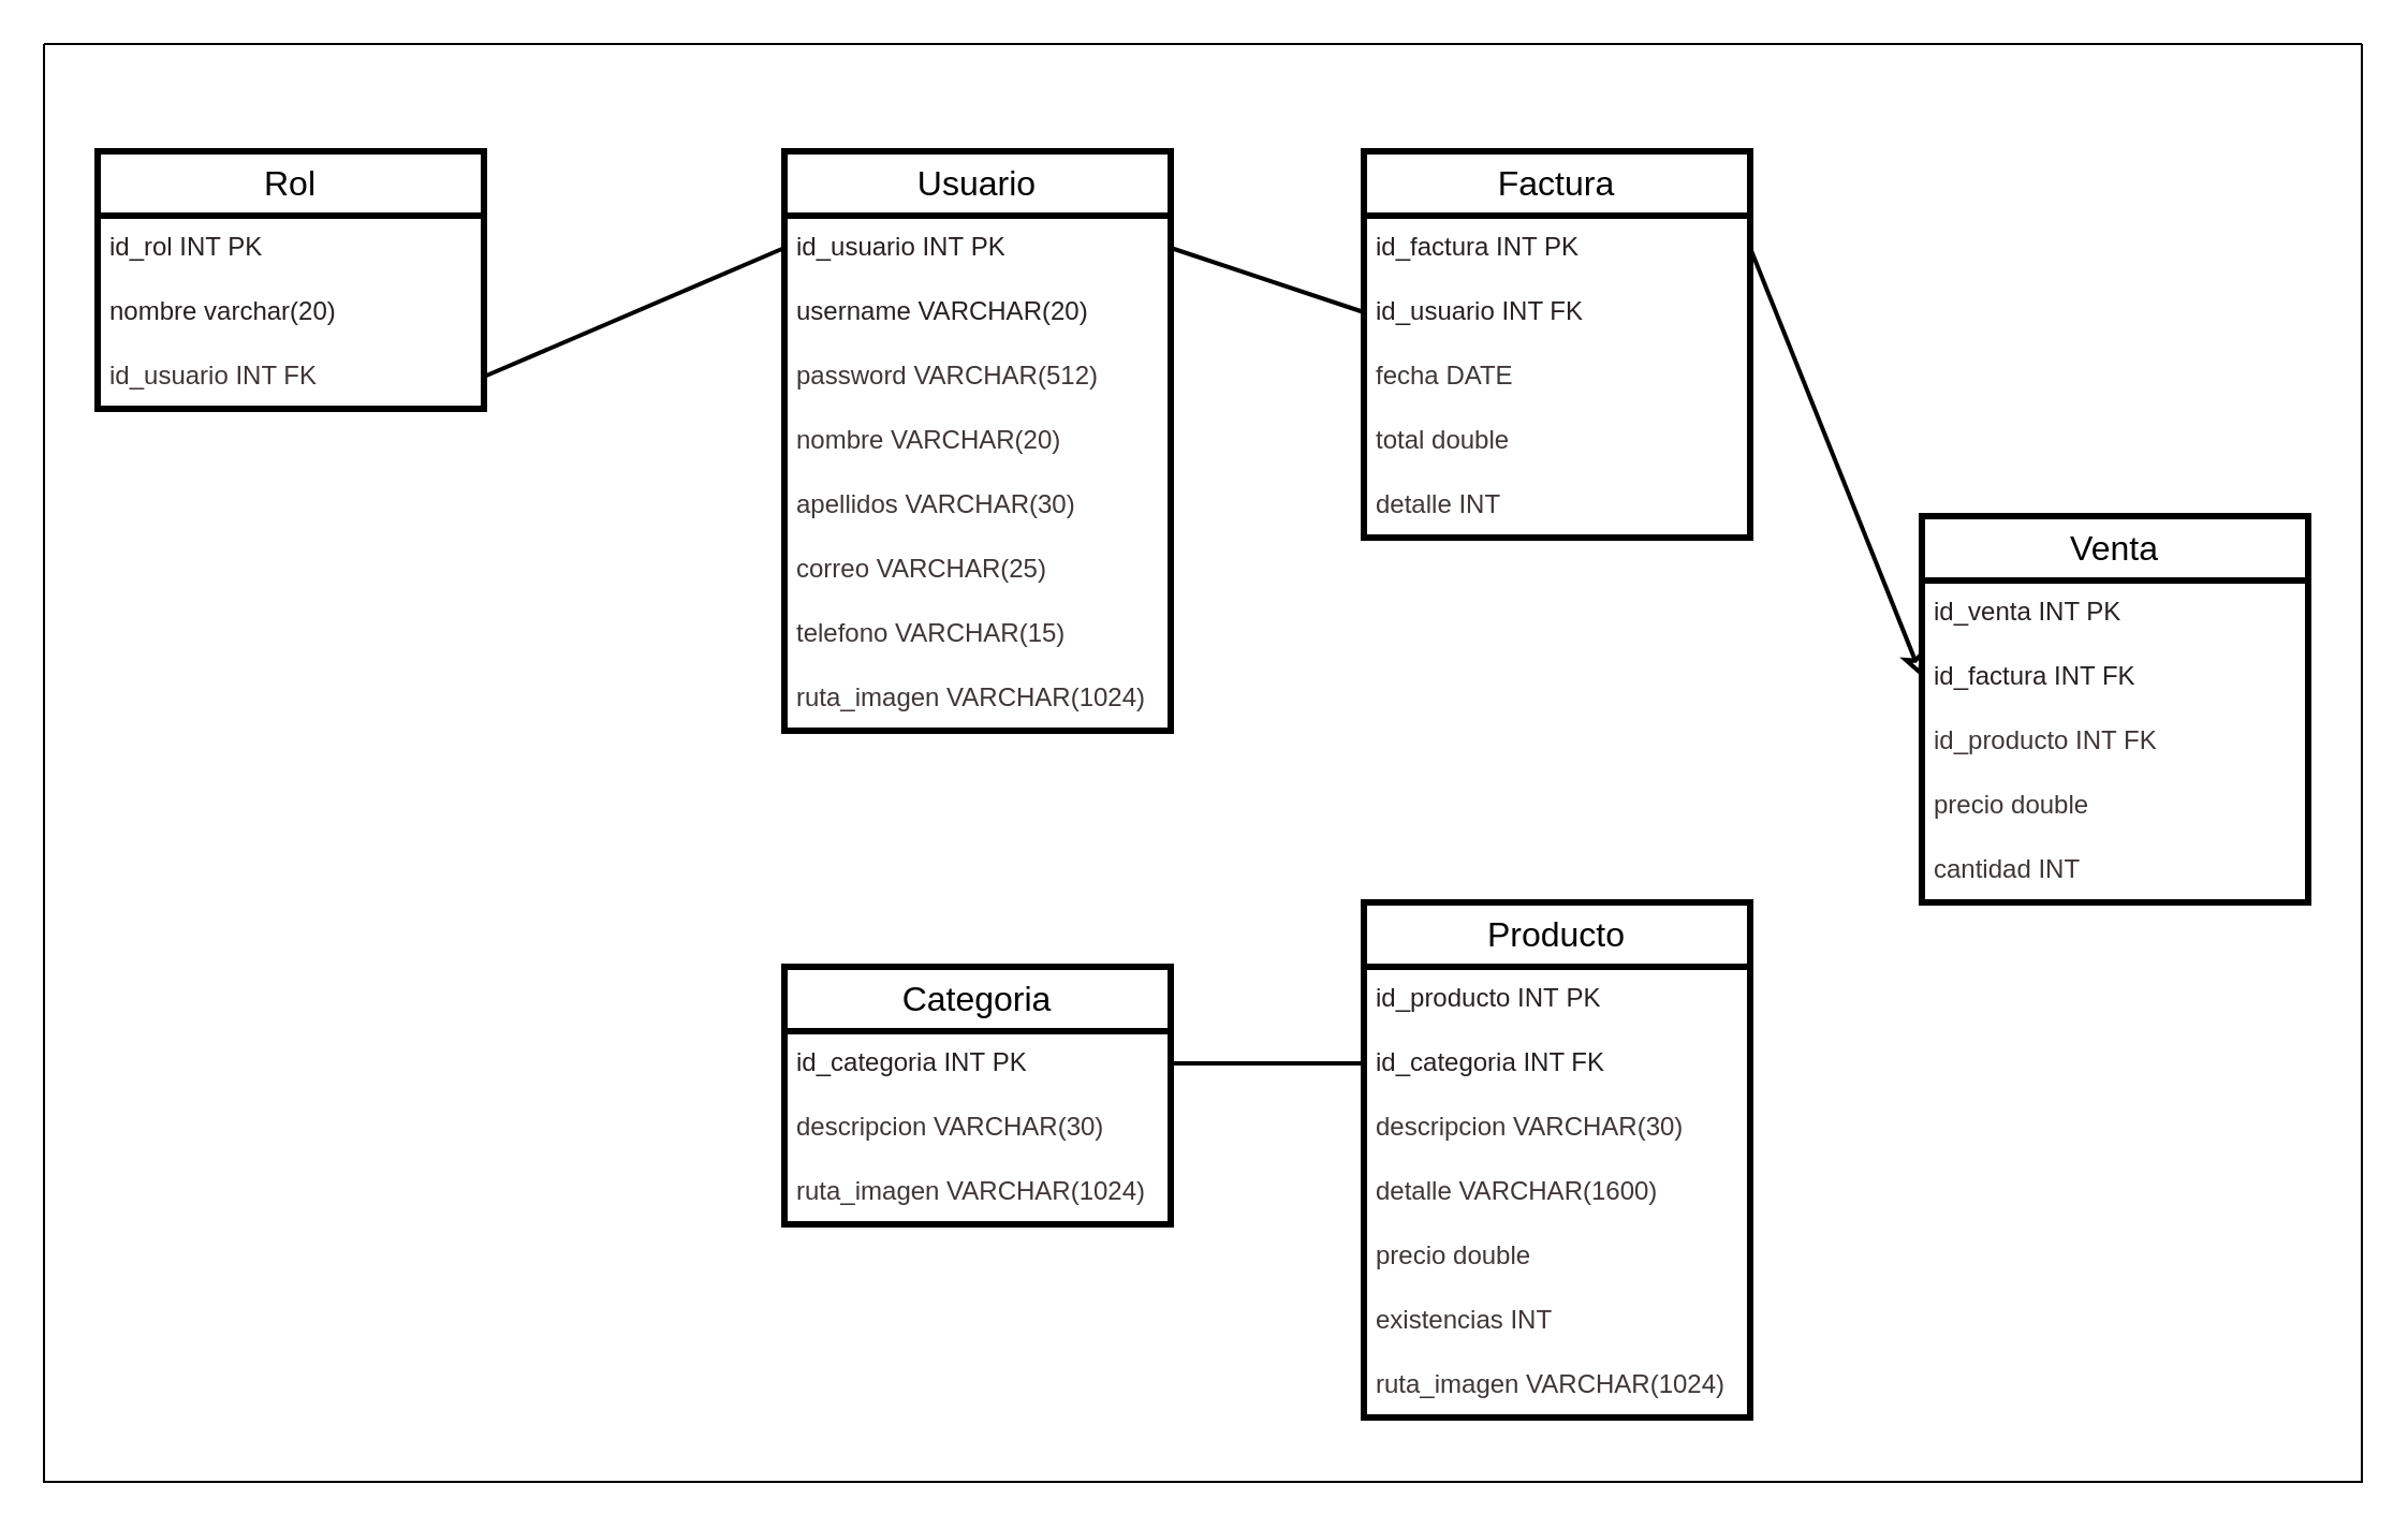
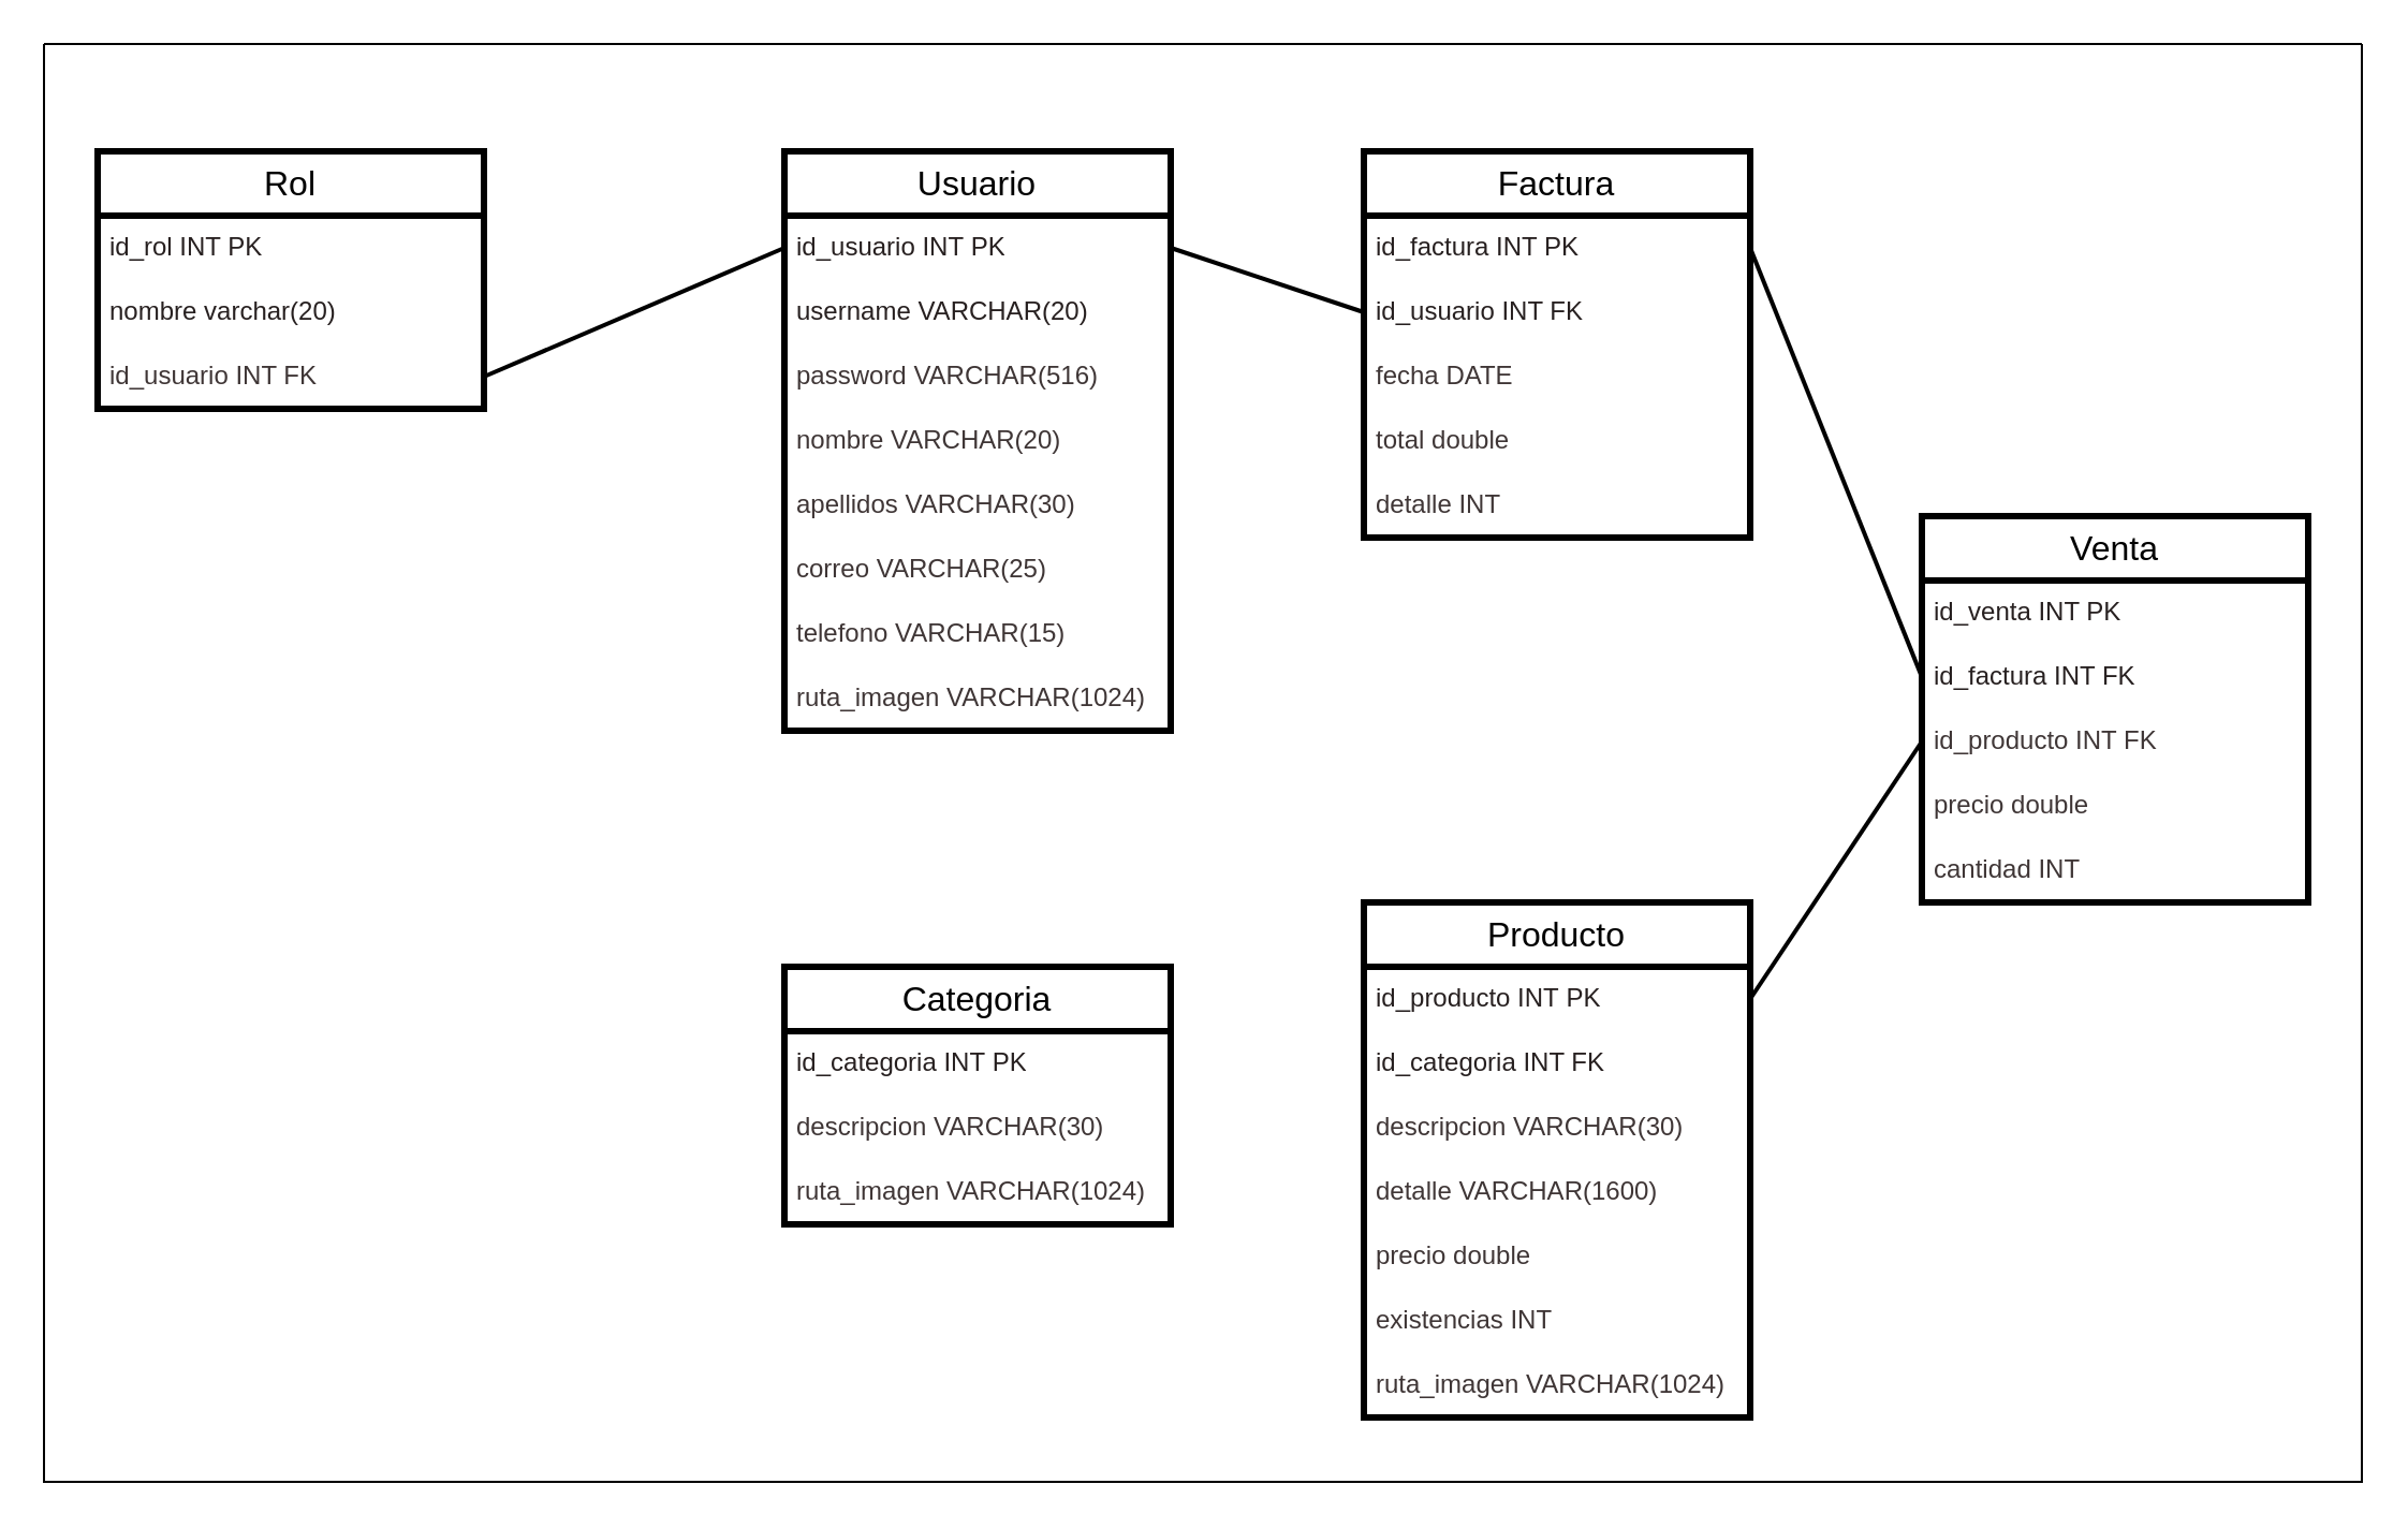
- <mxCell id="18" value="password VARCHAR(512)" style="text;strokeColor=none;fillColor=none;align=left;verticalAlign=middle;spacingLeft=4;spacingRight=4;overflow=hidden;points=[[0,0.5],[1,0.5]];portConstraint=eastwest;rotatable=0;whiteSpace=wrap;html=1;fontColor=#3f3636;" vertex="1" parent="15"><mxGeometry y="90" width="180" height="30" as="geometry" /></mxCell>
+ <mxCell id="18" value="password VARCHAR(516)" style="text;strokeColor=none;fillColor=none;align=left;verticalAlign=middle;spacingLeft=4;spacingRight=4;overflow=hidden;points=[[0,0.5],[1,0.5]];portConstraint=eastwest;rotatable=0;whiteSpace=wrap;html=1;fontColor=#3f3636;" vertex="1" parent="15"><mxGeometry y="90" width="180" height="30" as="geometry" /></mxCell>
- <mxCell id="24" style="edgeStyle=none;html=1;exitX=1;exitY=0.25;exitDx=0;exitDy=0;entryX=0;entryY=0.5;entryDx=0;entryDy=0;strokeColor=#000000;strokeWidth=2;fontSize=16;fontColor=#3f3636;endArrow=classic;endFill=0;" edge="1" parent="1" source="25" target="33"><mxGeometry relative="1" as="geometry" /></mxCell>
+ <mxCell id="24" style="edgeStyle=none;html=1;exitX=1;exitY=0.25;exitDx=0;exitDy=0;entryX=0;entryY=0.5;entryDx=0;entryDy=0;strokeColor=#000000;strokeWidth=2;fontSize=16;fontColor=#3f3636;endArrow=none;endFill=0;" edge="1" parent="1" source="25" target="33"><mxGeometry relative="1" as="geometry" /></mxCell>
+ <mxCell id="43" style="edgeStyle=none;html=1;exitX=0;exitY=0.5;exitDx=0;exitDy=0;entryX=1;entryY=0.5;entryDx=0;entryDy=0;strokeColor=#000000;strokeWidth=2;fontSize=16;fontColor=#3f3636;endArrow=none;endFill=0;" edge="1" parent="1" source="34" target="7"><mxGeometry relative="1" as="geometry" /></mxCell>
- <mxCell id="14" style="edgeStyle=none;html=1;exitX=1;exitY=0.5;exitDx=0;exitDy=0;entryX=0;entryY=0.5;entryDx=0;entryDy=0;fontSize=16;fontColor=#3f3636;strokeColor=#000000;endArrow=none;endFill=0;strokeWidth=2;" edge="1" parent="1" source="3" target="8"><mxGeometry relative="1" as="geometry" /></mxCell>
